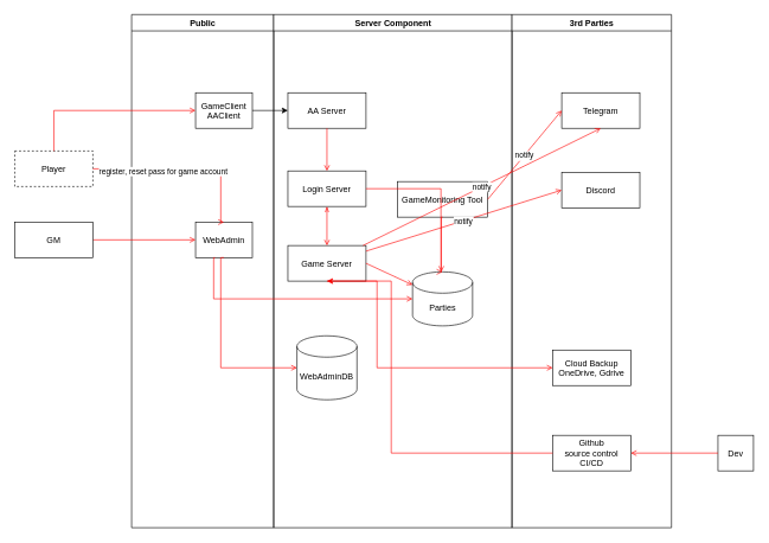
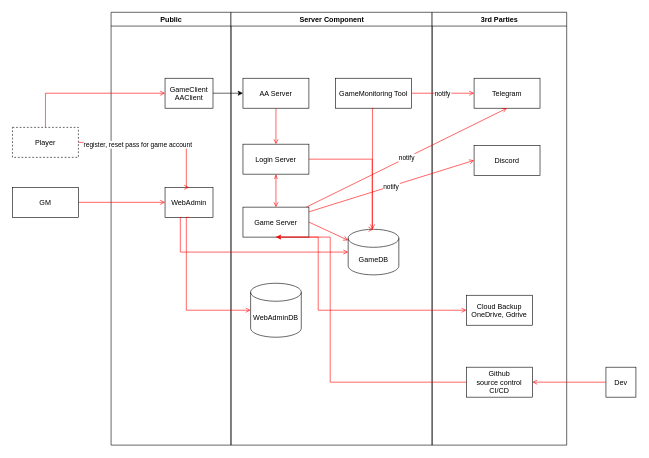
- <mxCell id="14" value="GameMonitoring Tool" style="" parent="5" vertex="1"><mxGeometry x="174.13" y="235" width="127.25" height="50" as="geometry" /></mxCell>
+ <mxCell id="14" value="GameMonitoring Tool" style="" parent="5" vertex="1"><mxGeometry x="174.13" y="110" width="127.25" height="50" as="geometry" /></mxCell>
- <mxCell id="11" value="Parties" style="shape=cylinder3;whiteSpace=wrap;html=1;boundedLbl=1;backgroundOutline=1;size=15;" parent="5" vertex="1"><mxGeometry x="195.5" y="362" width="84.5" height="76" as="geometry" /></mxCell>
+ <mxCell id="11" value="GameDB" style="shape=cylinder3;whiteSpace=wrap;html=1;boundedLbl=1;backgroundOutline=1;size=15;" parent="5" vertex="1"><mxGeometry x="195.5" y="362" width="84.5" height="76" as="geometry" /></mxCell>
